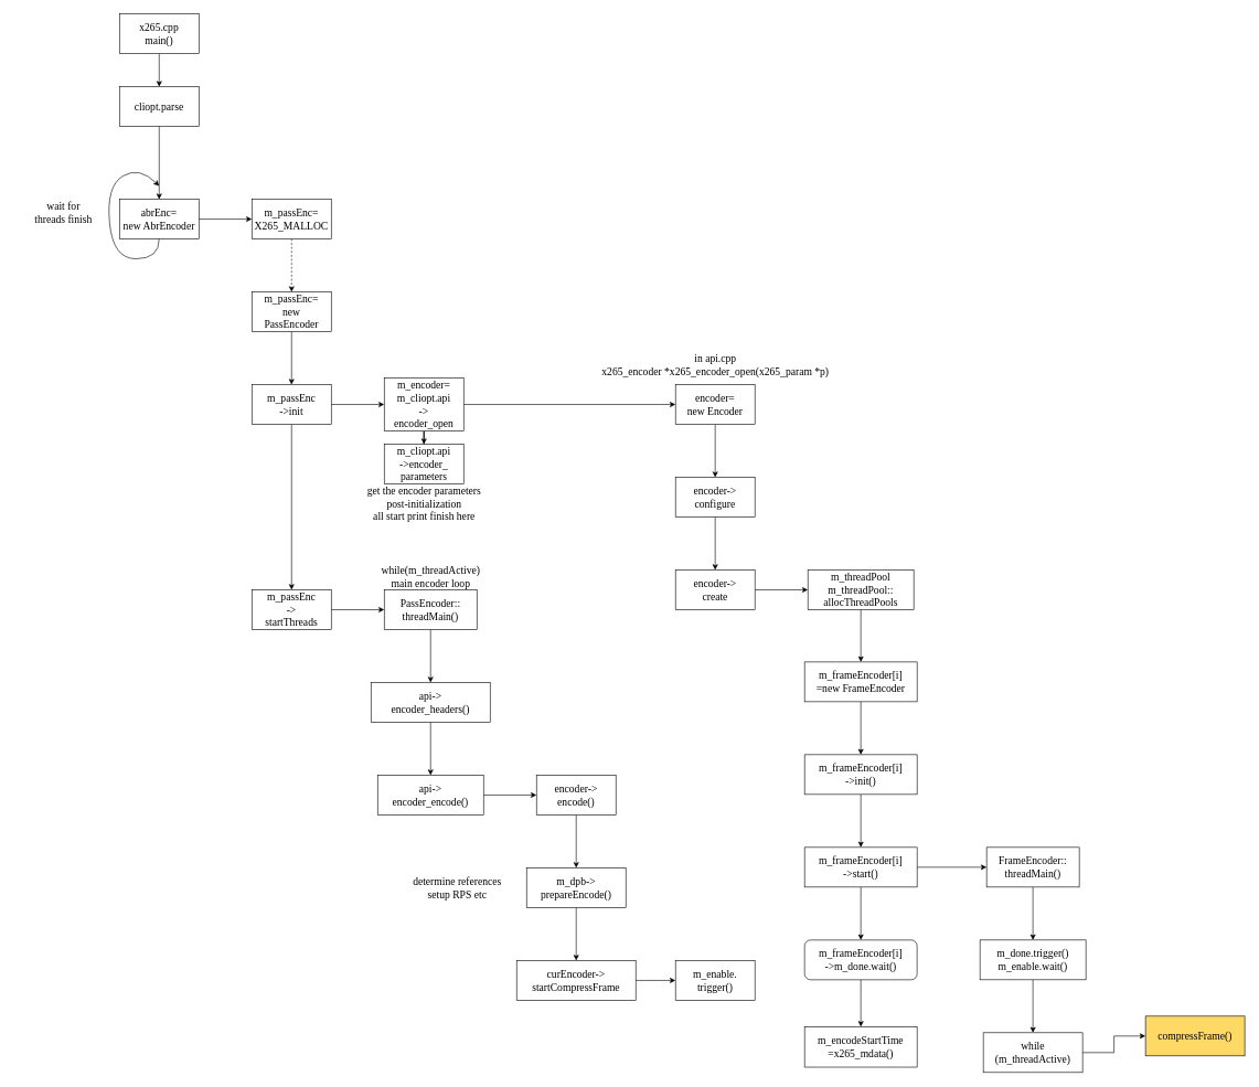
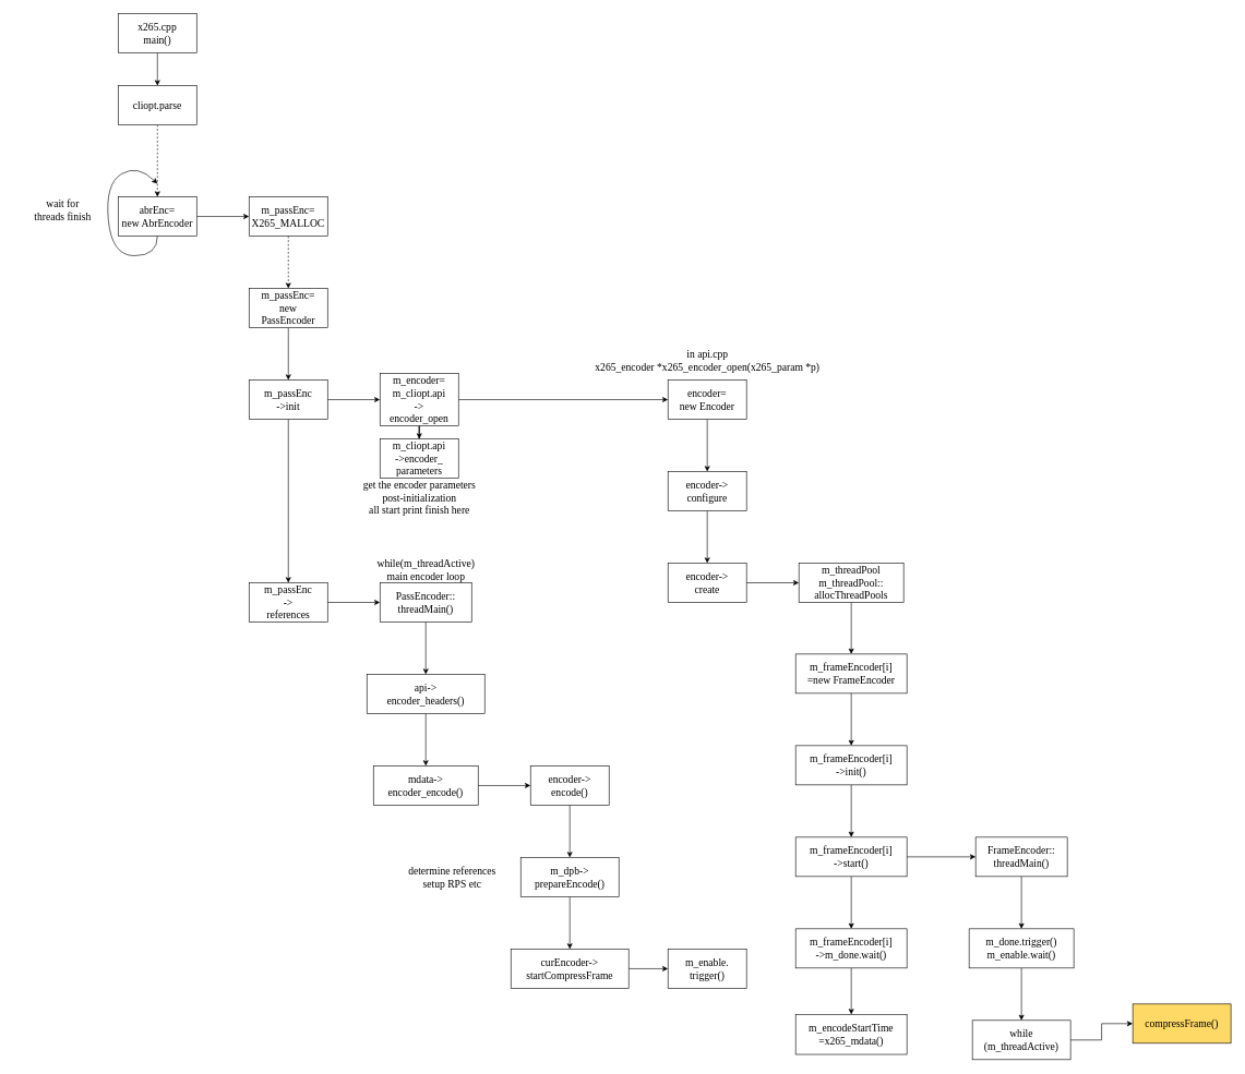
- <mxCell id="4" value="" style="edgeStyle=orthogonalEdgeStyle;rounded=0;orthogonalLoop=1;jettySize=auto;html=1;fontFamily=Lucida Console;fontSize=16;" edge="1" parent="1" source="5" target="7"><mxGeometry relative="1" as="geometry" /></mxCell>
+ <mxCell id="4" value="" style="edgeStyle=orthogonalEdgeStyle;rounded=0;orthogonalLoop=1;jettySize=auto;html=1;fontFamily=Lucida Console;fontSize=16;dashed=1;" edge="1" parent="1" source="5" target="7"><mxGeometry relative="1" as="geometry" /></mxCell>
- <mxCell id="18" value="m_passEnc&lt;br&gt;-&amp;gt;&lt;br&gt;startThreads" style="whiteSpace=wrap;html=1;fontSize=16;fontFamily=Lucida Console;rounded=0;" vertex="1" parent="1"><mxGeometry x="380" y="890" width="120" height="60" as="geometry" /></mxCell>
+ <mxCell id="18" value="m_passEnc&lt;br&gt;-&amp;gt;&lt;br&gt;references" style="whiteSpace=wrap;html=1;fontSize=16;fontFamily=Lucida Console;rounded=0;" vertex="1" parent="1"><mxGeometry x="380" y="890" width="120" height="60" as="geometry" /></mxCell>
- <mxCell id="56" value="api-&amp;gt;&lt;br&gt;encoder_encode()" style="whiteSpace=wrap;html=1;fontSize=16;fontFamily=Lucida Console;rounded=0;" vertex="1" parent="1"><mxGeometry x="570" y="1170" width="160" height="60" as="geometry" /></mxCell>
+ <mxCell id="56" value="mdata-&amp;gt;&lt;br&gt;encoder_encode()" style="whiteSpace=wrap;html=1;fontSize=16;fontFamily=Lucida Console;rounded=0;" vertex="1" parent="1"><mxGeometry x="570" y="1170" width="160" height="60" as="geometry" /></mxCell>
- <mxCell id="41" value="m_frameEncoder[i]&lt;br&gt;-&amp;gt;m_done.wait()" style="whiteSpace=wrap;html=1;fontSize=16;fontFamily=Lucida Console;rounded=1;" vertex="1" parent="1"><mxGeometry x="1215" y="1419" width="170" height="60" as="geometry" /></mxCell>
+ <mxCell id="41" value="m_frameEncoder[i]&lt;br&gt;-&amp;gt;m_done.wait()" style="whiteSpace=wrap;html=1;fontSize=16;fontFamily=Lucida Console;rounded=0;" vertex="1" parent="1"><mxGeometry x="1215" y="1419" width="170" height="60" as="geometry" /></mxCell>
